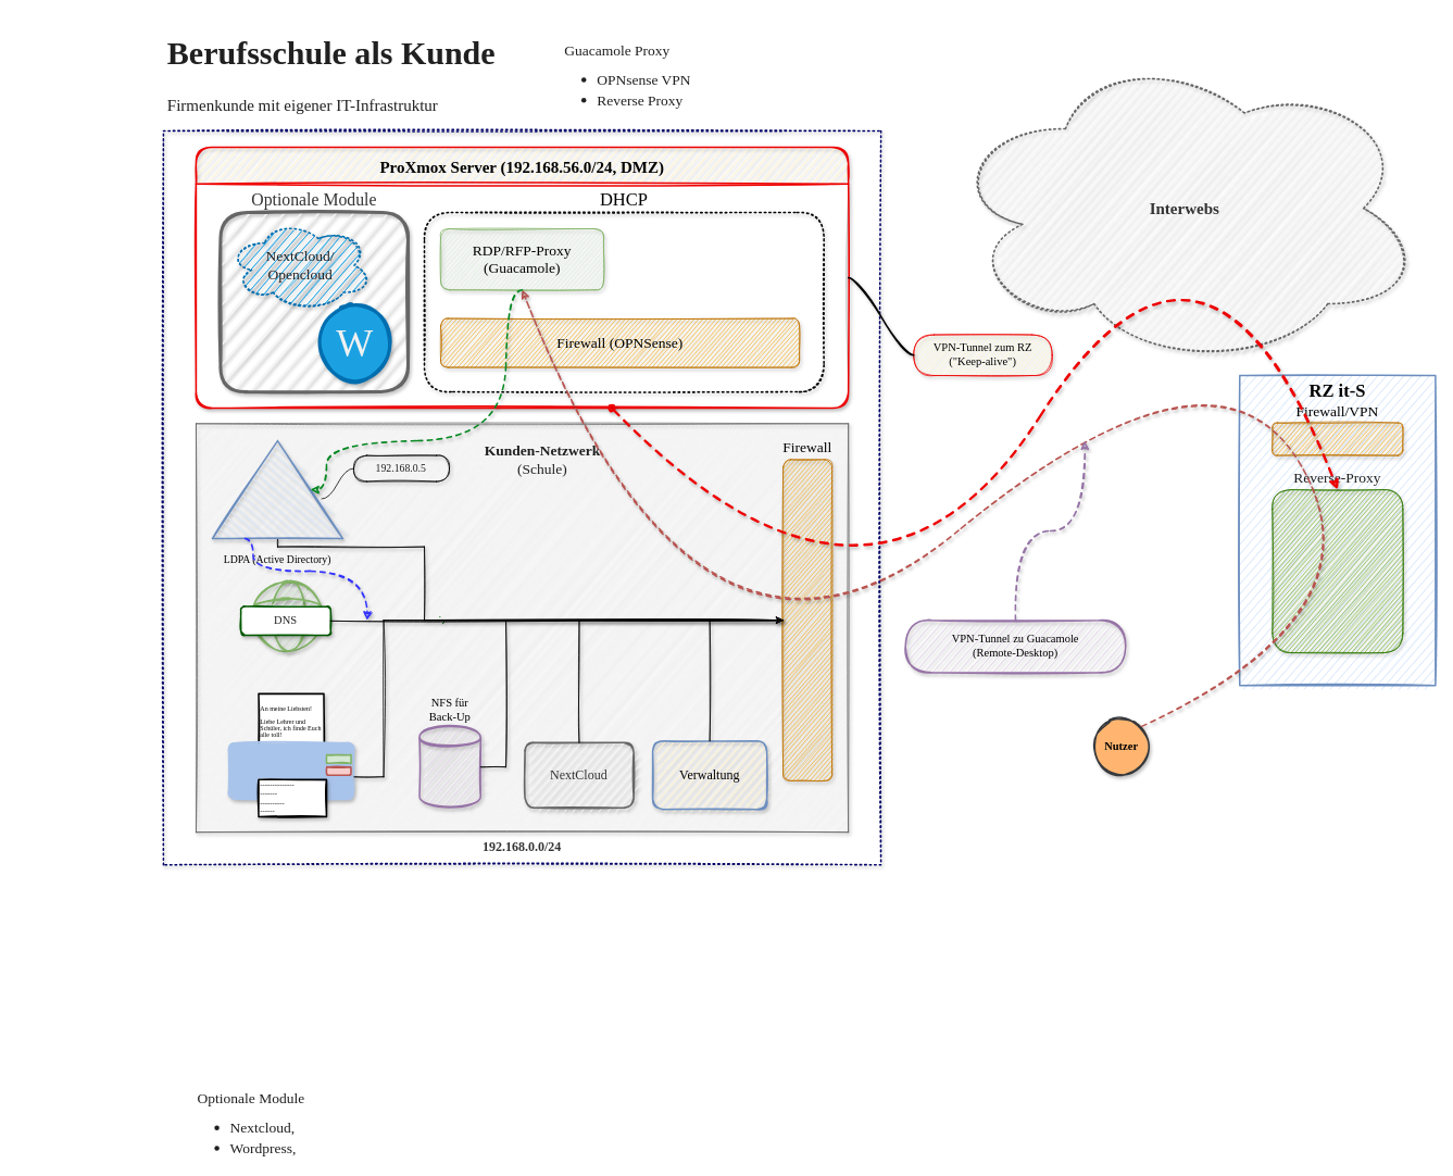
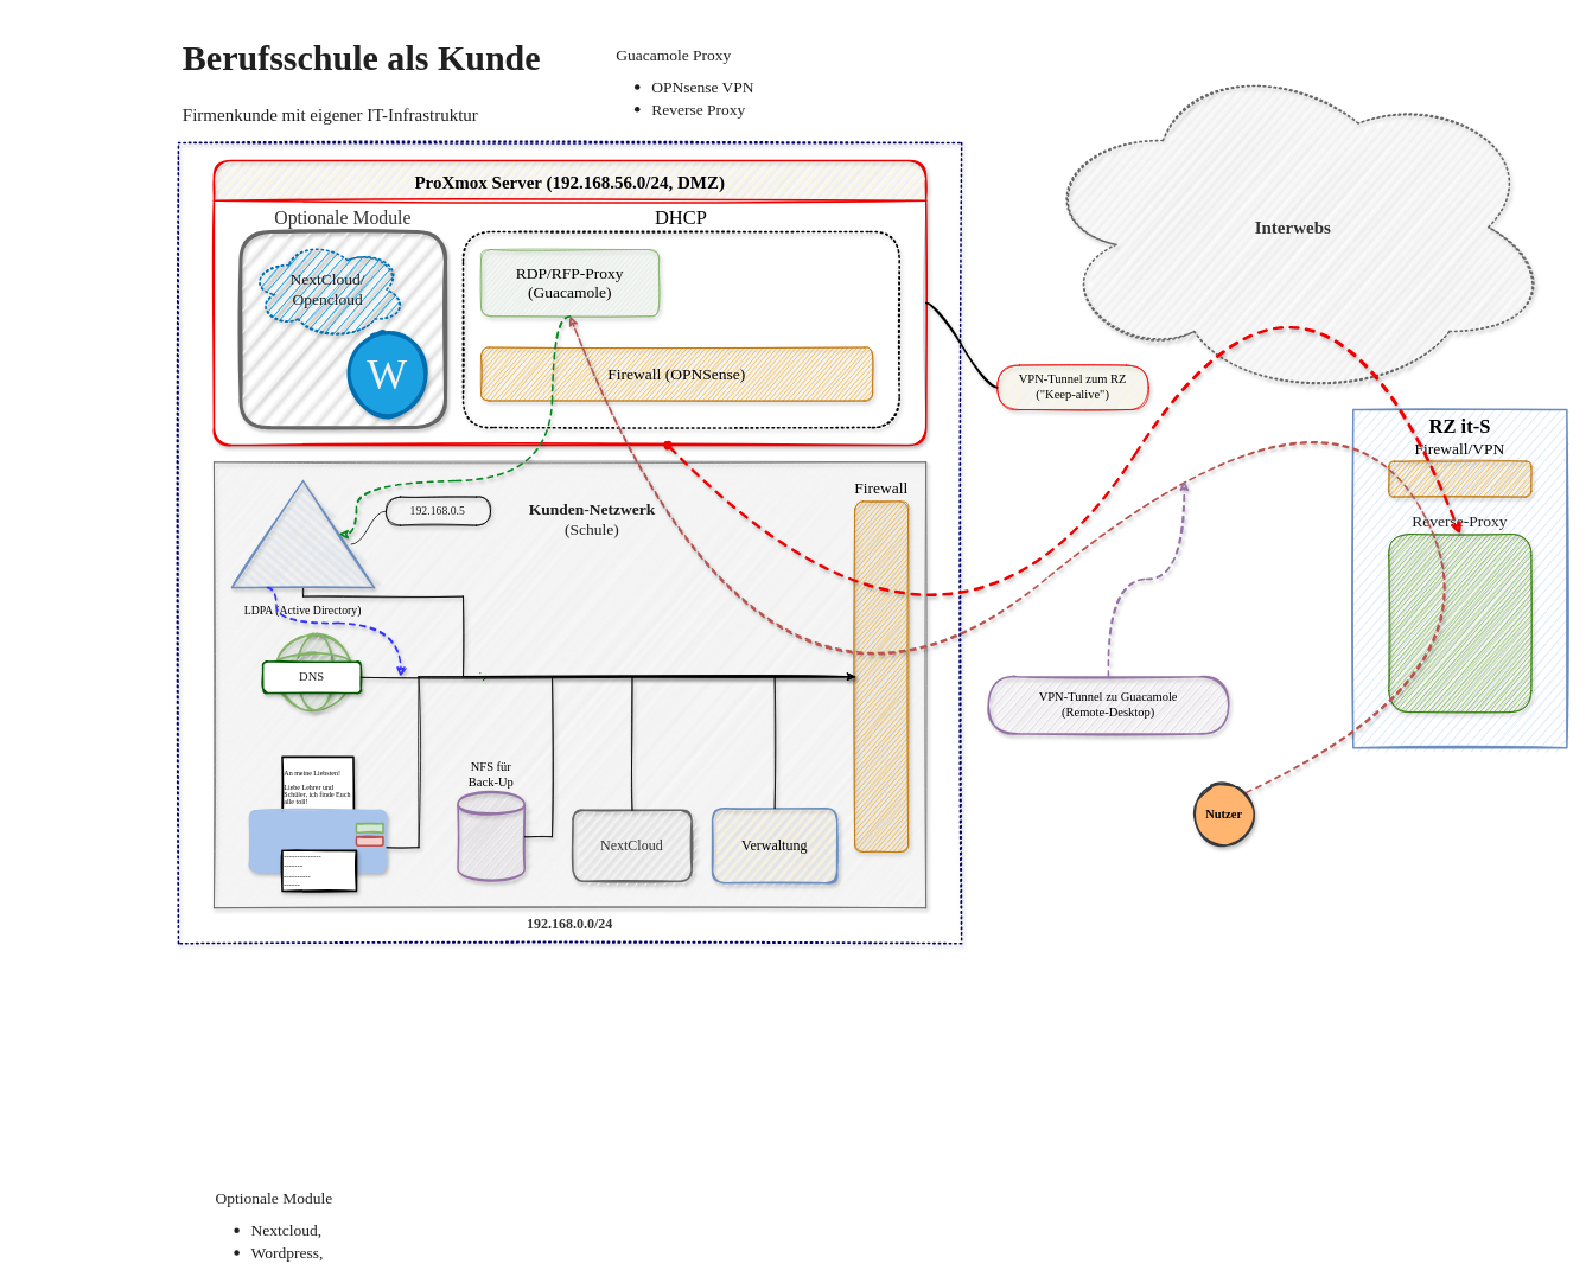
- <mxCell id="12" value="&lt;font style=&quot;font-size: 18px;&quot;&gt;Kunden-Netzwerk&lt;span style=&quot;font-weight: normal; font-size: 18px;&quot;&gt;&lt;br style=&quot;font-size: 18px;&quot;&gt;(Schule)&lt;/span&gt;&lt;br style=&quot;font-size: 18px;&quot;&gt;&lt;/font&gt;" style="text;html=1;strokeColor=none;fillColor=none;align=center;verticalAlign=middle;whiteSpace=wrap;rounded=0;shadow=1;glass=0;dashed=1;dashPattern=1 2;sketch=1;fontFamily=Comic Sans MS;fontSize=18;fontColor=#202020;fontStyle=1" parent="1" vertex="1"><mxGeometry x="565" y="530" width="200" height="68" as="geometry" /></mxCell>
+ <mxCell id="12" value="&lt;font style=&quot;font-size: 18px;&quot;&gt;Kunden-Netzwerk&lt;span style=&quot;font-weight: normal; font-size: 18px;&quot;&gt;&lt;br style=&quot;font-size: 18px;&quot;&gt;(Schule)&lt;/span&gt;&lt;br style=&quot;font-size: 18px;&quot;&gt;&lt;/font&gt;" style="text;html=1;strokeColor=none;fillColor=none;align=center;verticalAlign=middle;whiteSpace=wrap;rounded=0;shadow=1;glass=0;dashed=1;dashPattern=1 2;sketch=1;fontFamily=Comic Sans MS;fontSize=18;fontColor=#202020;fontStyle=1" parent="1" vertex="1"><mxGeometry x="565" y="550" width="200" height="68" as="geometry" /></mxCell>
